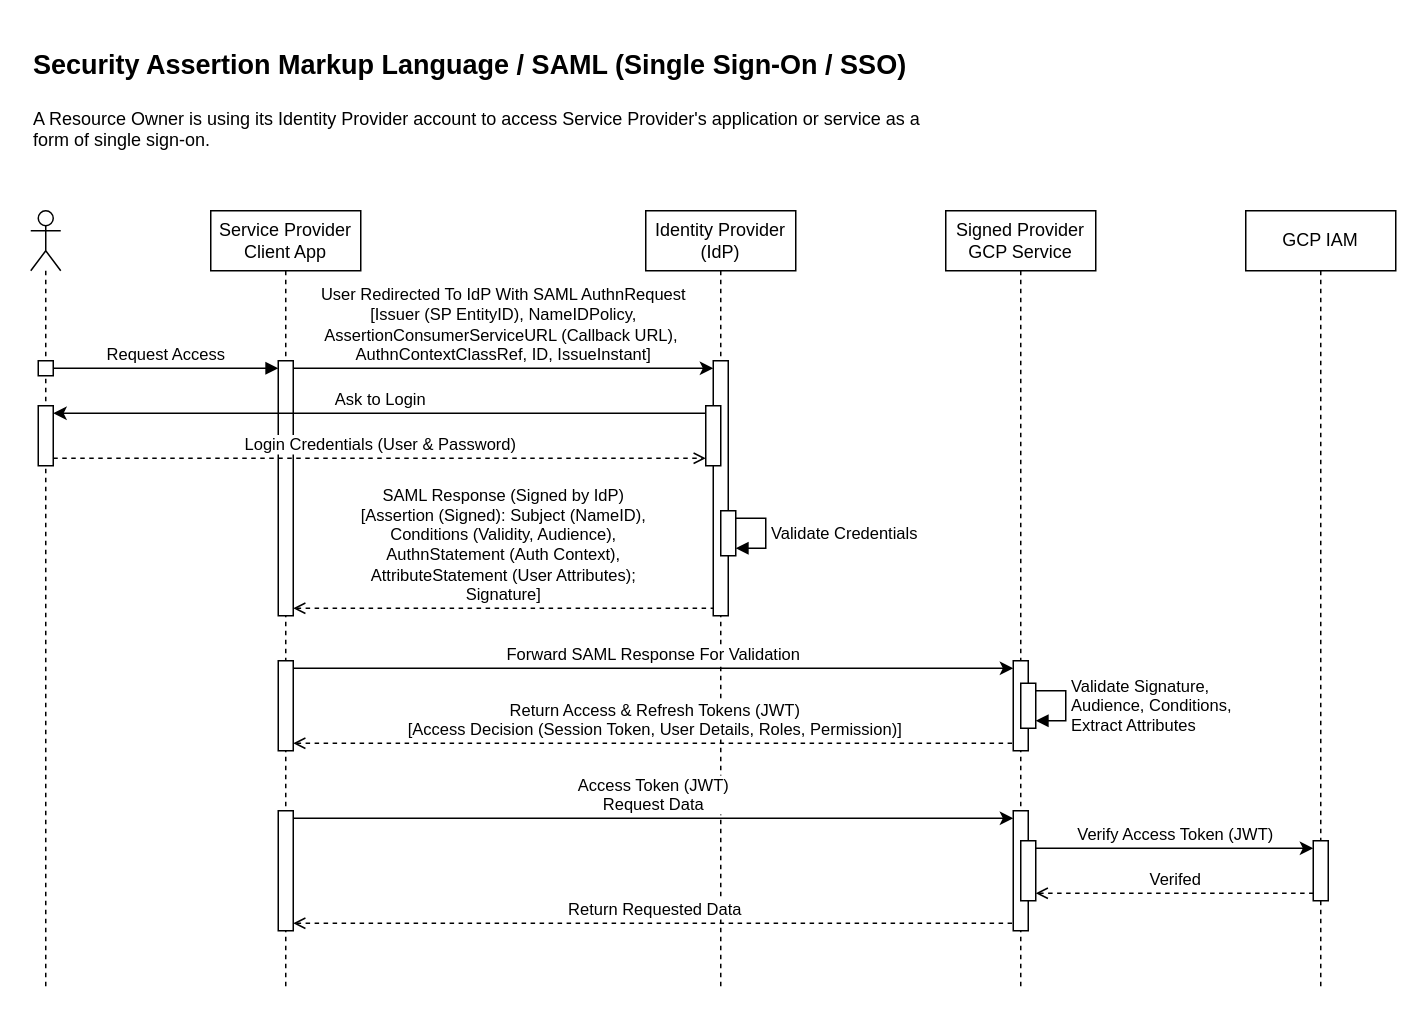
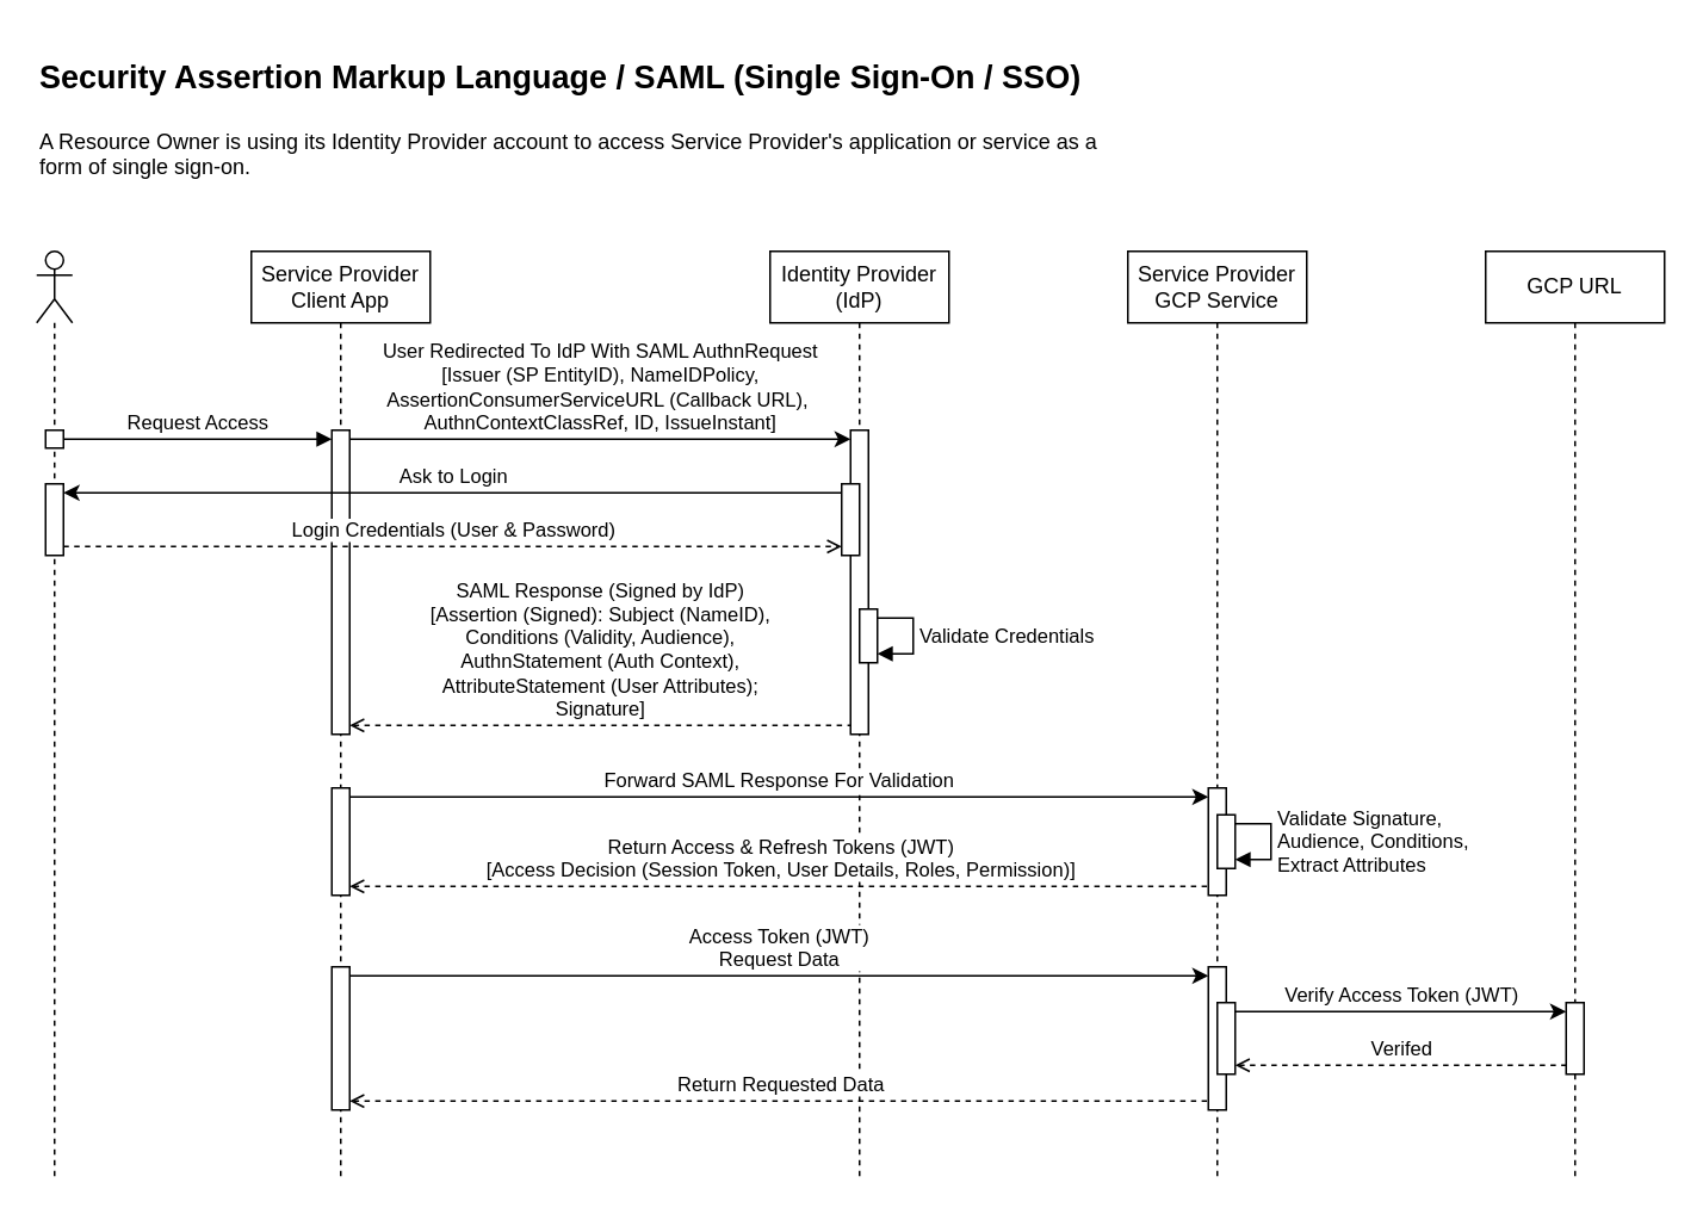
- <mxCell id="12" value="Signed Provider GCP Service" style="shape=umlLifeline;perimeter=lifelinePerimeter;whiteSpace=wrap;html=1;container=1;dropTarget=0;collapsible=0;recursiveResize=0;outlineConnect=0;portConstraint=eastwest;newEdgeStyle={&quot;curved&quot;:0,&quot;rounded&quot;:0};" parent="1" vertex="1"><mxGeometry x="630" y="140" width="100" height="520" as="geometry" /></mxCell>
+ <mxCell id="12" value="Service Provider GCP Service" style="shape=umlLifeline;perimeter=lifelinePerimeter;whiteSpace=wrap;html=1;container=1;dropTarget=0;collapsible=0;recursiveResize=0;outlineConnect=0;portConstraint=eastwest;newEdgeStyle={&quot;curved&quot;:0,&quot;rounded&quot;:0};" parent="1" vertex="1"><mxGeometry x="630" y="140" width="100" height="520" as="geometry" /></mxCell>
- <mxCell id="32" value="GCP IAM" style="shape=umlLifeline;perimeter=lifelinePerimeter;whiteSpace=wrap;html=1;container=1;dropTarget=0;collapsible=0;recursiveResize=0;outlineConnect=0;portConstraint=eastwest;newEdgeStyle={&quot;curved&quot;:0,&quot;rounded&quot;:0};" vertex="1" parent="1"><mxGeometry x="830" y="140" width="100" height="520" as="geometry" /></mxCell>
+ <mxCell id="32" value="GCP URL" style="shape=umlLifeline;perimeter=lifelinePerimeter;whiteSpace=wrap;html=1;container=1;dropTarget=0;collapsible=0;recursiveResize=0;outlineConnect=0;portConstraint=eastwest;newEdgeStyle={&quot;curved&quot;:0,&quot;rounded&quot;:0};" vertex="1" parent="1"><mxGeometry x="830" y="140" width="100" height="520" as="geometry" /></mxCell>
